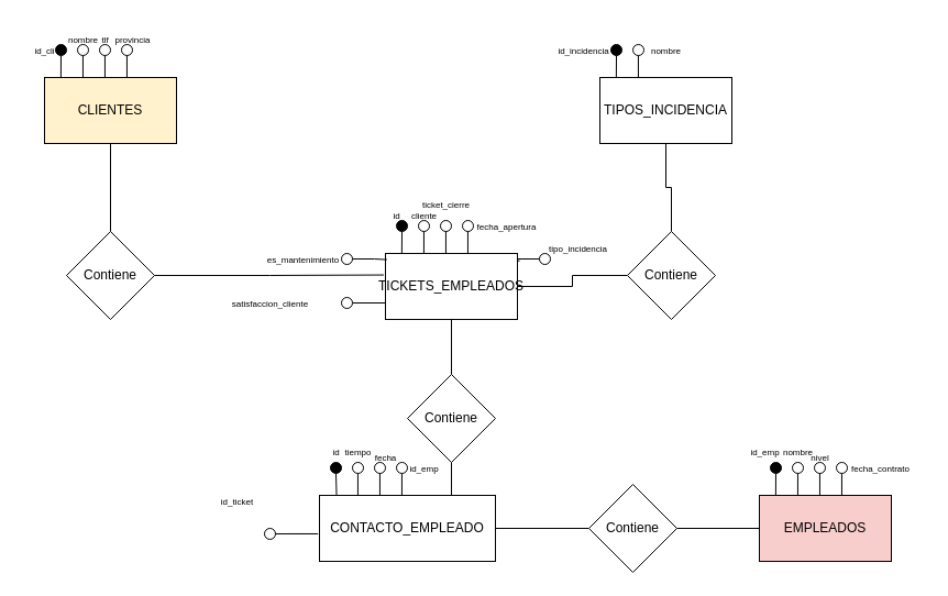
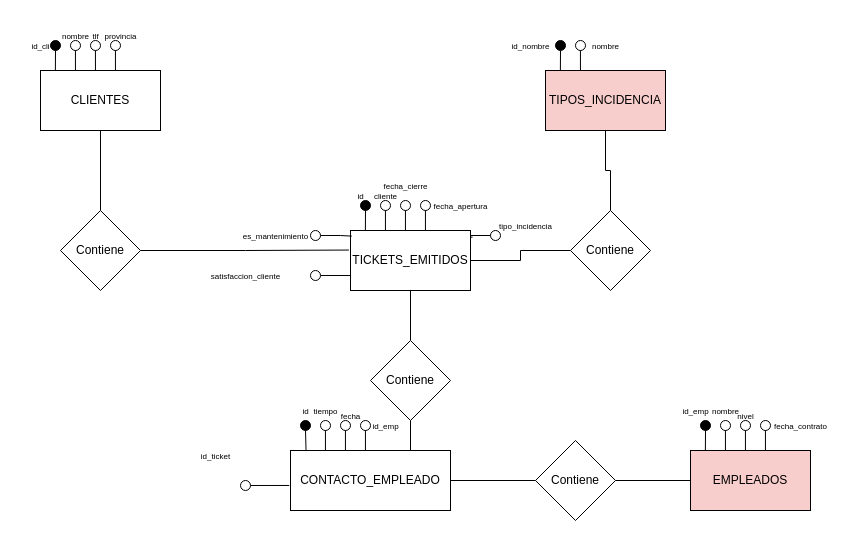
- <mxCell id="70" value="&lt;div&gt;&lt;font style=&quot;font-size: 8px;&quot;&gt;id_incidencia&lt;/font&gt;&lt;/div&gt;" style="text;html=1;align=center;verticalAlign=middle;resizable=0;points=[];autosize=1;strokeColor=none;fillColor=none;" vertex="1" parent="1"><mxGeometry x="495" y="30" width="70" height="30" as="geometry" /></mxCell>
+ <mxCell id="70" value="&lt;div&gt;&lt;font style=&quot;font-size: 8px;&quot;&gt;id_nombre&lt;/font&gt;&lt;/div&gt;" style="text;html=1;align=center;verticalAlign=middle;resizable=0;points=[];autosize=1;strokeColor=none;fillColor=none;" vertex="1" parent="1"><mxGeometry x="495" y="30" width="70" height="30" as="geometry" /></mxCell>
- <mxCell id="2" value="CLIENTES" style="rounded=0;whiteSpace=wrap;html=1;fillColor=#fff2cc;" parent="1" vertex="1"><mxGeometry x="40" y="70" width="120" height="60" as="geometry" /></mxCell>
+ <mxCell id="2" value="CLIENTES" style="rounded=0;whiteSpace=wrap;html=1;" parent="1" vertex="1"><mxGeometry x="40" y="70" width="120" height="60" as="geometry" /></mxCell>
- <mxCell id="20" value="TIPOS_INCIDENCIA" style="rounded=0;whiteSpace=wrap;html=1;" parent="1" vertex="1"><mxGeometry x="545" y="70" width="120" height="60" as="geometry" /></mxCell>
+ <mxCell id="20" value="TIPOS_INCIDENCIA" style="rounded=0;whiteSpace=wrap;html=1;fillColor=#f8cecc;" parent="1" vertex="1"><mxGeometry x="545" y="70" width="120" height="60" as="geometry" /></mxCell>
- <mxCell id="72" value="&lt;font style=&quot;font-size: 8px;&quot;&gt;ticket_cierre&lt;/font&gt;" style="text;html=1;align=center;verticalAlign=middle;resizable=0;points=[];autosize=1;strokeColor=none;fillColor=none;" vertex="1" parent="1"><mxGeometry x="370" y="170" width="70" height="30" as="geometry" /></mxCell>
+ <mxCell id="72" value="&lt;font style=&quot;font-size: 8px;&quot;&gt;fecha_cierre&lt;/font&gt;" style="text;html=1;align=center;verticalAlign=middle;resizable=0;points=[];autosize=1;strokeColor=none;fillColor=none;" vertex="1" parent="1"><mxGeometry x="370" y="170" width="70" height="30" as="geometry" /></mxCell>
- <mxCell id="25" value="TICKETS_EMPLEADOS" style="rounded=0;whiteSpace=wrap;html=1;" parent="1" vertex="1"><mxGeometry x="350" y="230" width="120" height="60" as="geometry" /></mxCell>
+ <mxCell id="25" value="TICKETS_EMITIDOS" style="rounded=0;whiteSpace=wrap;html=1;" parent="1" vertex="1"><mxGeometry x="350" y="230" width="120" height="60" as="geometry" /></mxCell>
